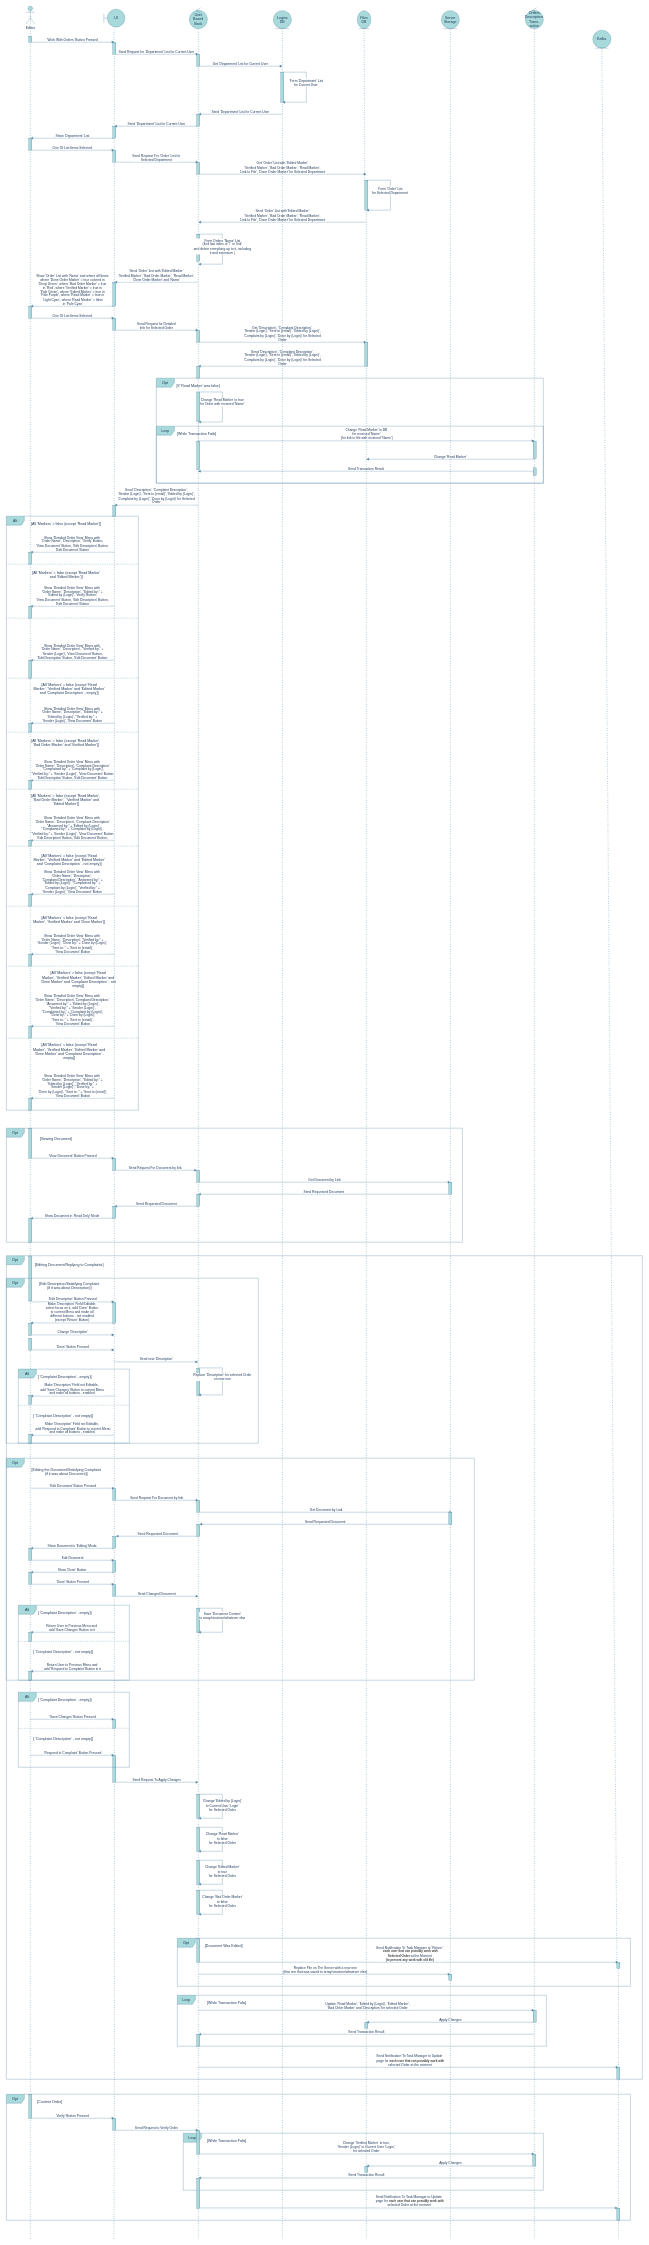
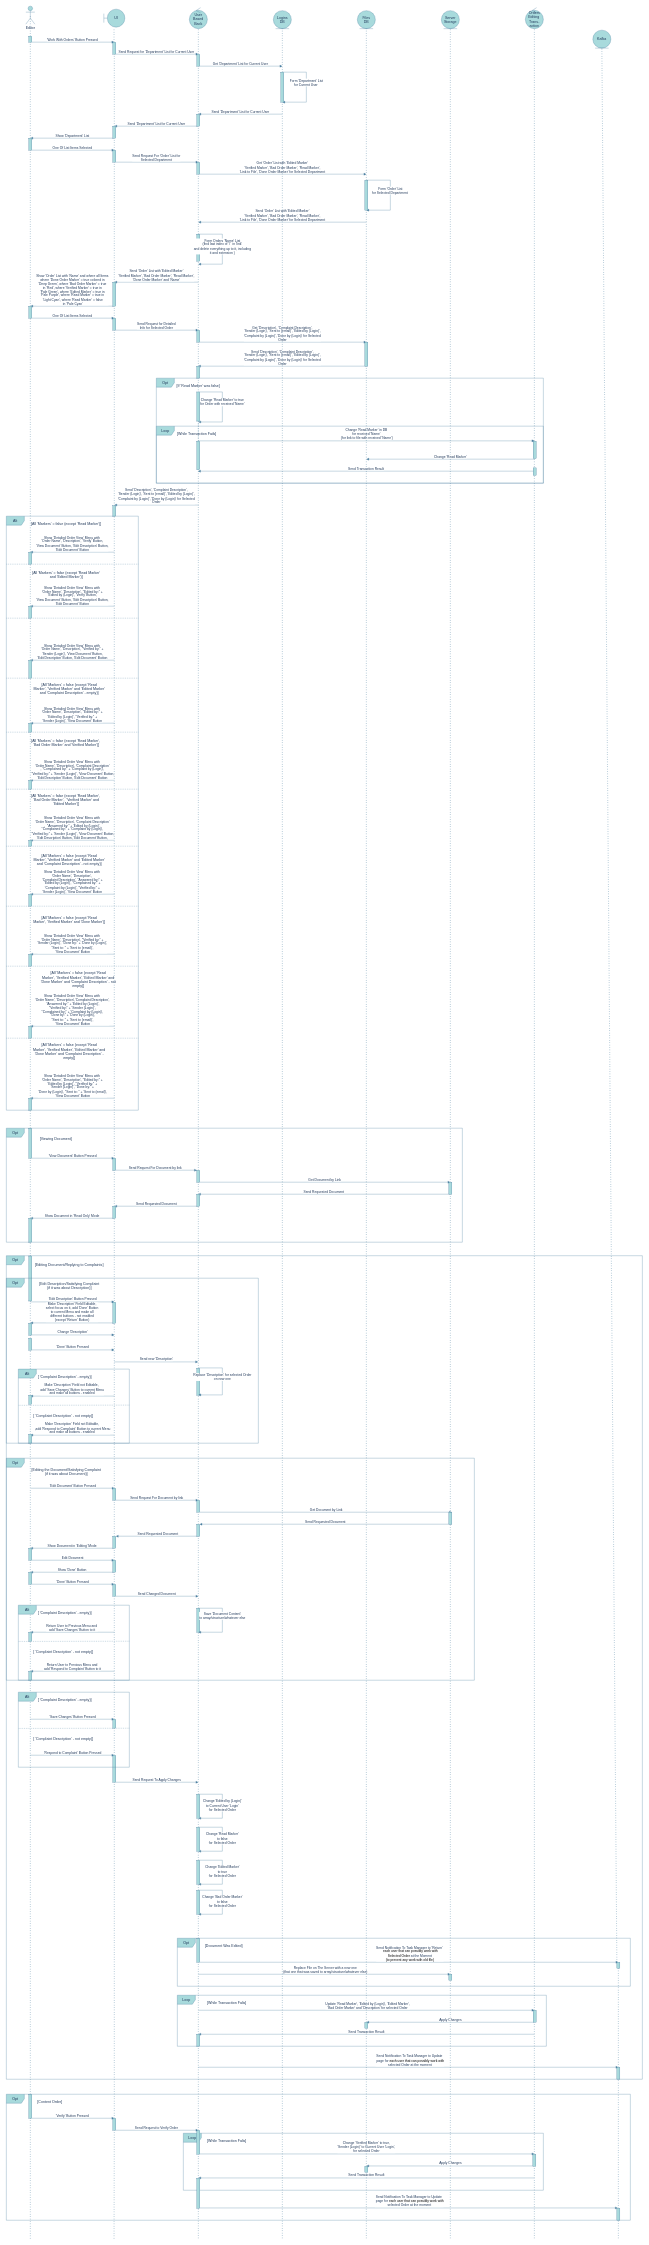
- <mxCell id="6" value="Orders&lt;br&gt;Description&amp;nbsp;&lt;br&gt;Trans-action" style="ellipse;shape=umlControl;whiteSpace=wrap;html=1;strokeColor=#457B9D;fontColor=#1D3557;fillColor=#A8DADC;" vertex="1" parent="1"><mxGeometry x="1750" y="25" width="60" height="70" as="geometry" /></mxCell>
+ <mxCell id="6" value="Orders&lt;br&gt;Editing&amp;nbsp;&lt;br&gt;Trans-action" style="ellipse;shape=umlControl;whiteSpace=wrap;html=1;strokeColor=#457B9D;fontColor=#1D3557;fillColor=#A8DADC;" vertex="1" parent="1"><mxGeometry x="1750" y="25" width="60" height="70" as="geometry" /></mxCell>
- <mxCell id="7" value="Files&lt;br&gt;DB" style="ellipse;shape=umlEntity;whiteSpace=wrap;html=1;strokeColor=#457B9D;fontColor=#1D3557;fillColor=#A8DADC;" vertex="1" parent="1"><mxGeometry x="1190" y="35" width="45" height="60" as="geometry" /></mxCell>
+ <mxCell id="7" value="Files&lt;br&gt;DB" style="ellipse;shape=umlEntity;whiteSpace=wrap;html=1;strokeColor=#457B9D;fontColor=#1D3557;fillColor=#A8DADC;" vertex="1" parent="1"><mxGeometry x="1190" y="35" width="60" height="60" as="geometry" /></mxCell>
